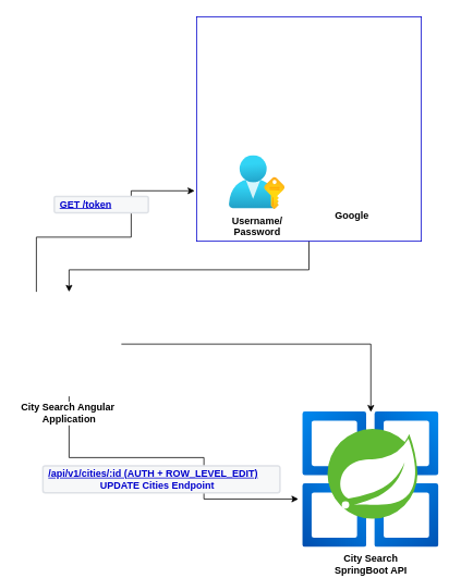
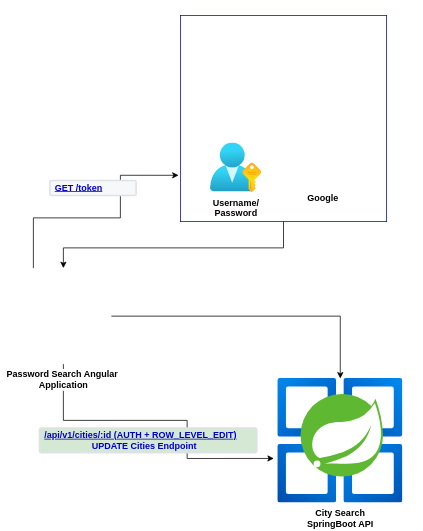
- <mxCell id="5" value="&lt;b&gt;City Search Angular&amp;nbsp;&lt;br&gt;Application&lt;/b&gt;" style="shape=image;html=1;verticalAlign=top;verticalLabelPosition=bottom;labelBackgroundColor=#ffffff;imageAspect=0;aspect=fixed;image=https://cdn0.iconfinder.com/data/icons/long-shadow-web-icons/512/angular-symbol-128.png" vertex="1" parent="1"><mxGeometry x="20" y="357" width="128" height="128" as="geometry" /></mxCell>
+ <mxCell id="5" value="&lt;b&gt;Password Search Angular&amp;nbsp;&lt;br&gt;Application&lt;/b&gt;" style="shape=image;html=1;verticalAlign=top;verticalLabelPosition=bottom;labelBackgroundColor=#ffffff;imageAspect=0;aspect=fixed;image=https://cdn0.iconfinder.com/data/icons/long-shadow-web-icons/512/angular-symbol-128.png" vertex="1" parent="1"><mxGeometry x="20" y="357" width="128" height="128" as="geometry" /></mxCell>
- <mxCell id="9" value="&lt;b&gt;&lt;font style=&quot;&quot; color=&quot;#0000cc&quot;&gt;&lt;u&gt;/api/v1/cities/:id (AUTH + ROW_LEVEL_EDIT)&lt;/u&gt;&lt;br&gt;&amp;nbsp; &amp;nbsp; &amp;nbsp; &amp;nbsp; &amp;nbsp; &amp;nbsp; &amp;nbsp; &amp;nbsp; &amp;nbsp; &amp;nbsp;UPDATE Cities Endpoint&lt;br&gt;&lt;/font&gt;&lt;/b&gt;" style="rounded=1;arcSize=9;fillColor=#F7F8F9;align=left;spacingLeft=5;strokeColor=#DEE1E6;html=1;strokeWidth=2;fontColor=#596780;fontSize=12;fillStyle=solid;" vertex="1" parent="1"><mxGeometry x="52" y="570" width="290" height="33" as="geometry" /></mxCell>
+ <mxCell id="9" value="&lt;b&gt;&lt;font style=&quot;&quot; color=&quot;#0000cc&quot;&gt;&lt;u&gt;/api/v1/cities/:id (AUTH + ROW_LEVEL_EDIT)&lt;/u&gt;&lt;br&gt;&amp;nbsp; &amp;nbsp; &amp;nbsp; &amp;nbsp; &amp;nbsp; &amp;nbsp; &amp;nbsp; &amp;nbsp; &amp;nbsp; &amp;nbsp;UPDATE Cities Endpoint&lt;br&gt;&lt;/font&gt;&lt;/b&gt;" style="rounded=1;arcSize=9;fillColor=#d5e8d4;align=left;spacingLeft=5;strokeColor=#DEE1E6;html=1;strokeWidth=2;fontColor=#596780;fontSize=12;fillStyle=solid;" vertex="1" parent="1"><mxGeometry x="52" y="570" width="290" height="33" as="geometry" /></mxCell>
